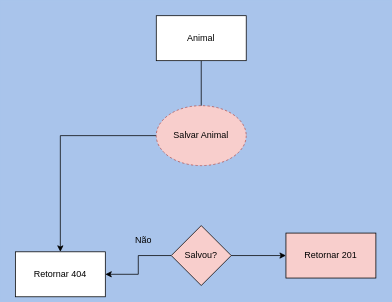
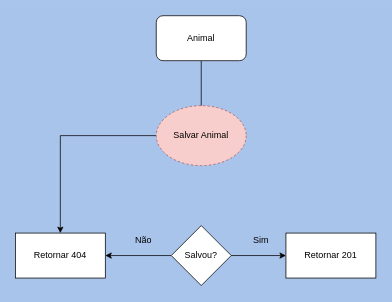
- <mxCell id="5" value="Animal" style="rounded=0;whiteSpace=wrap;html=1;" parent="1" vertex="1"><mxGeometry x="208" y="20" width="120" height="60" as="geometry" /></mxCell>
+ <mxCell id="5" value="Animal" style="whiteSpace=wrap;html=1;rounded=1;" parent="1" vertex="1"><mxGeometry x="208" y="20" width="120" height="60" as="geometry" /></mxCell>
+ <mxCell id="12" value="Sim" style="text;html=1;align=center;verticalAlign=middle;whiteSpace=wrap;rounded=0;" parent="1" vertex="1"><mxGeometry x="318" y="305" width="60" height="30" as="geometry" /></mxCell>
- <mxCell id="8" value="Salvou?" style="rhombus;whiteSpace=wrap;html=1;fillColor=#f8cecc;" parent="1" vertex="1"><mxGeometry x="228" y="300" width="80" height="80" as="geometry" /></mxCell>
+ <mxCell id="8" value="Salvou?" style="rhombus;whiteSpace=wrap;html=1;" parent="1" vertex="1"><mxGeometry x="228" y="300" width="80" height="80" as="geometry" /></mxCell>
- <mxCell id="11" value="Retornar 201" style="whiteSpace=wrap;html=1;fillColor=#f8cecc;" parent="1" vertex="1"><mxGeometry x="381" y="310" width="120" height="60" as="geometry" /></mxCell>
+ <mxCell id="11" value="Retornar 201" style="whiteSpace=wrap;html=1;" parent="1" vertex="1"><mxGeometry x="381" y="310" width="120" height="60" as="geometry" /></mxCell>
- <mxCell id="9" value="Retornar 404" style="whiteSpace=wrap;html=1;" parent="1" vertex="1"><mxGeometry x="20" y="335" width="120" height="60" as="geometry" /></mxCell>
+ <mxCell id="9" value="Retornar 404" style="whiteSpace=wrap;html=1;" parent="1" vertex="1"><mxGeometry x="20" y="310" width="120" height="60" as="geometry" /></mxCell>
